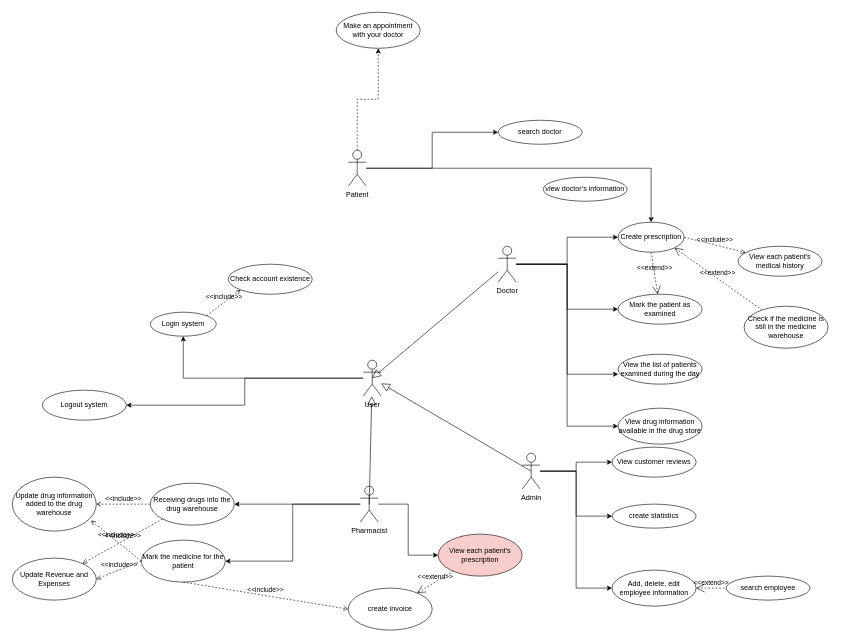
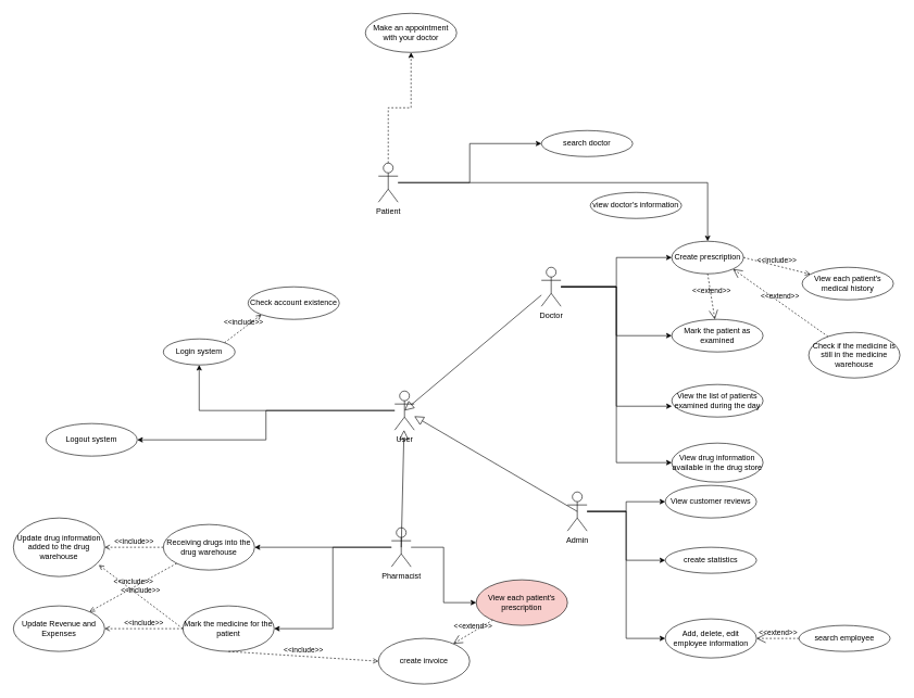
- <mxCell id="29" value="Mark the medicine for the patient" style="ellipse;whiteSpace=wrap;html=1;" vertex="1" parent="1"><mxGeometry x="235" y="900" width="140" height="70" as="geometry" /></mxCell>
+ <mxCell id="29" value="Mark the medicine for the patient" style="ellipse;whiteSpace=wrap;html=1;" vertex="1" parent="1"><mxGeometry x="280" y="930" width="140" height="70" as="geometry" /></mxCell>
- <mxCell id="27" value="search employee" style="ellipse;whiteSpace=wrap;html=1;" vertex="1" parent="1"><mxGeometry x="1210" y="960" width="140" height="40" as="geometry" /></mxCell>
+ <mxCell id="27" value="search employee" style="ellipse;whiteSpace=wrap;html=1;" vertex="1" parent="1"><mxGeometry x="1225" y="960" width="140" height="40" as="geometry" /></mxCell>
